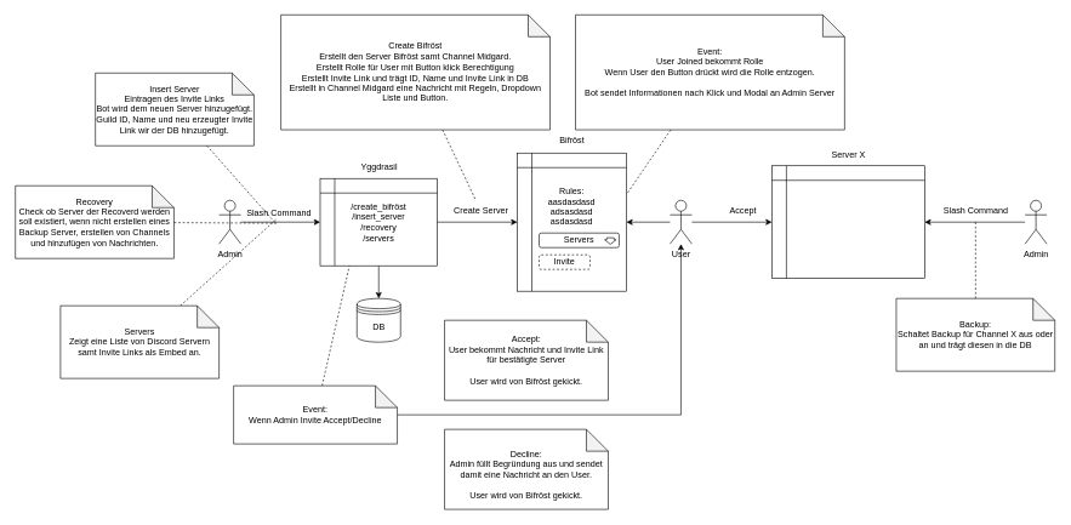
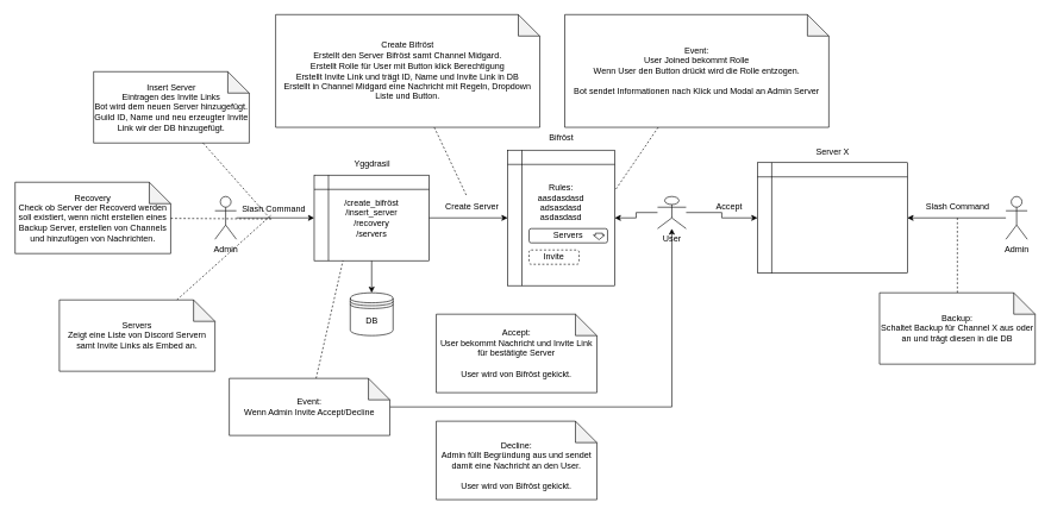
- <mxCell id="17" value="User" style="shape=umlActor;verticalLabelPosition=bottom;verticalAlign=top;html=1;outlineConnect=0;" vertex="1" parent="1"><mxGeometry x="920" y="275" width="30" height="60" as="geometry" /></mxCell>
+ <mxCell id="17" value="User" style="shape=umlActor;verticalLabelPosition=bottom;verticalAlign=top;html=1;outlineConnect=0;" vertex="1" parent="1"><mxGeometry x="920" y="275" width="40" height="45" as="geometry" /></mxCell>
